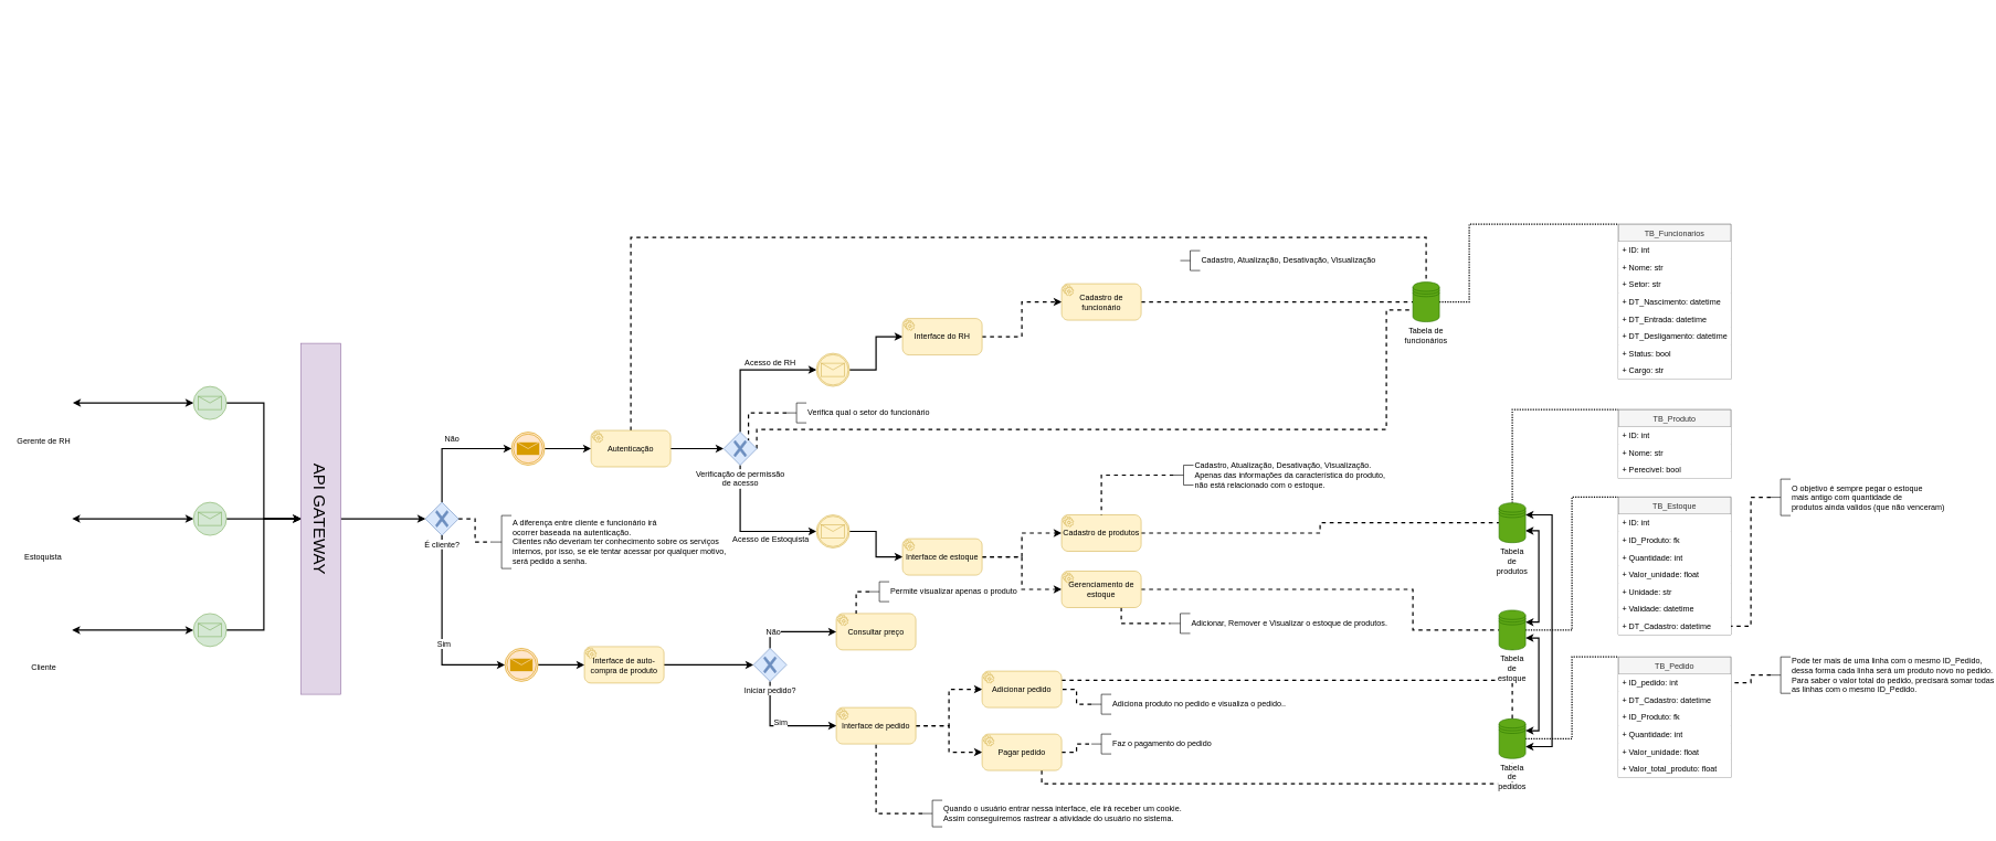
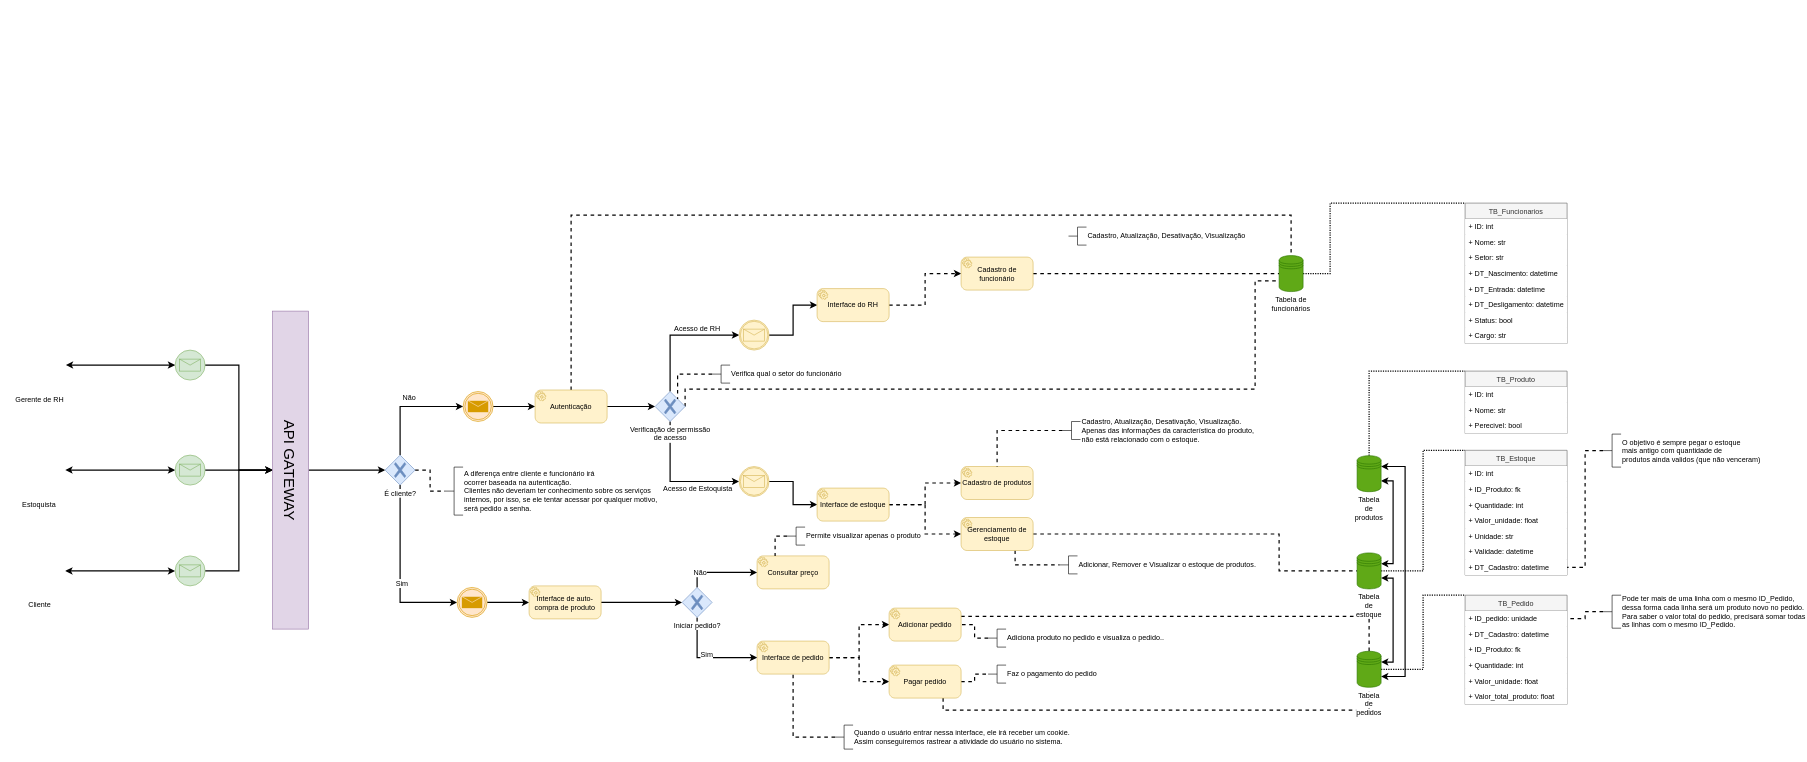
- <mxCell id="49" style="edgeStyle=orthogonalEdgeStyle;rounded=0;orthogonalLoop=1;jettySize=auto;html=1;dashed=1;fontSize=12;fontColor=#000000;startArrow=none;startFill=0;endArrow=none;endFill=0;strokeWidth=2;" edge="1" parent="1" source="50" target="58"><mxGeometry relative="1" as="geometry" /></mxCell>
- <mxCell id="116" value="+ ID_pedido: int" style="text;strokeColor=none;fillColor=#FFFFFF;align=left;verticalAlign=top;spacingLeft=4;spacingRight=4;overflow=hidden;rotatable=0;points=[[0,0.5],[1,0.5]];portConstraint=eastwest;fontSize=12;fontColor=#000000;" vertex="1" parent="115"><mxGeometry y="26" width="170" height="26" as="geometry" /></mxCell>
+ <mxCell id="116" value="+ ID_pedido: unidade" style="text;strokeColor=none;fillColor=#FFFFFF;align=left;verticalAlign=top;spacingLeft=4;spacingRight=4;overflow=hidden;rotatable=0;points=[[0,0.5],[1,0.5]];portConstraint=eastwest;fontSize=12;fontColor=#000000;" vertex="1" parent="115"><mxGeometry y="26" width="170" height="26" as="geometry" /></mxCell>
